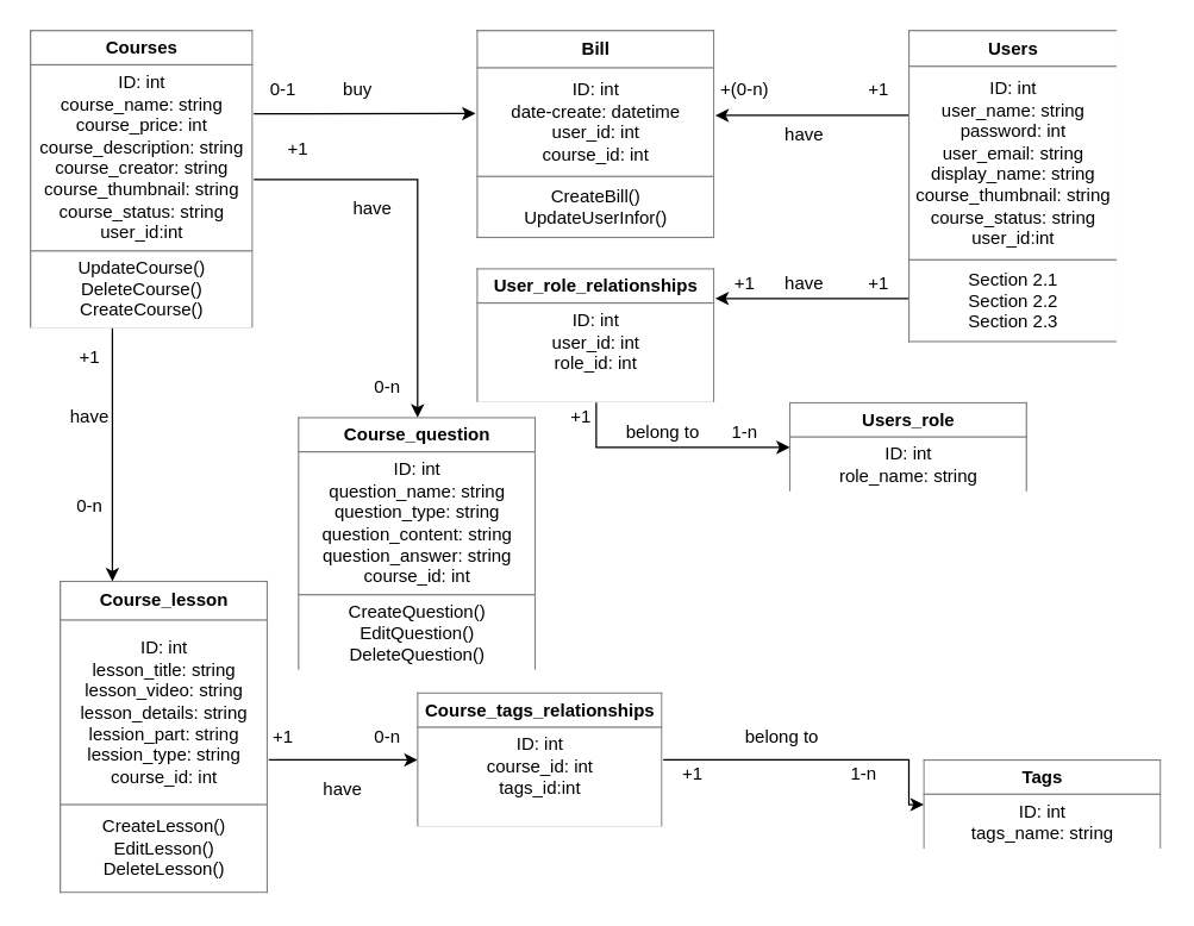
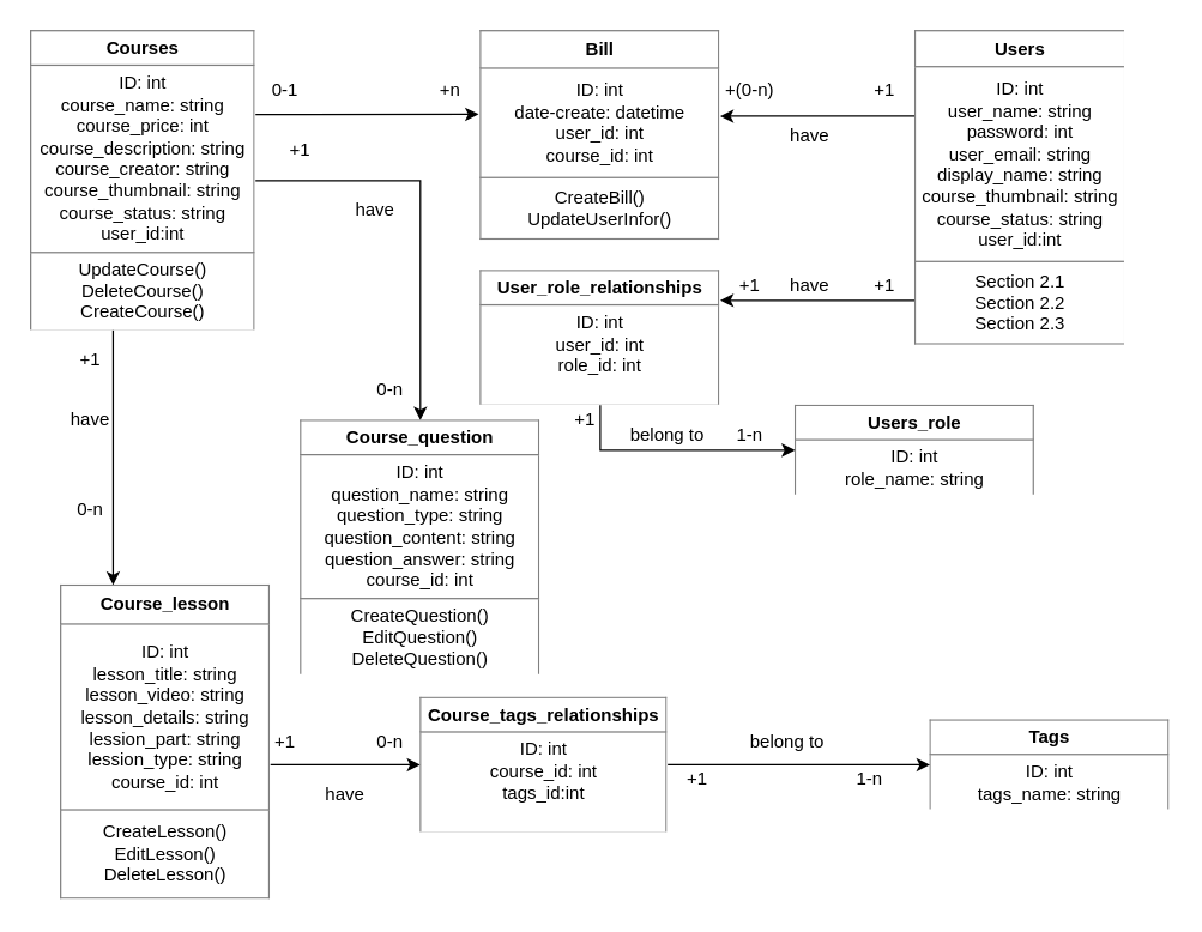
- <mxCell id="24" value="buy" style="text;html=1;strokeColor=none;fillColor=none;align=center;verticalAlign=middle;whiteSpace=wrap;rounded=0;" vertex="1" parent="1"><mxGeometry x="220" y="50" width="40" height="20" as="geometry" /></mxCell>
+ <mxCell id="20" value="+n" style="text;html=1;strokeColor=none;fillColor=none;align=center;verticalAlign=middle;whiteSpace=wrap;rounded=0;" vertex="1" parent="1"><mxGeometry x="280" y="50" width="40" height="20" as="geometry" /></mxCell>
- <mxCell id="14" value="&lt;table border=&quot;1&quot; width=&quot;100%&quot; cellpadding=&quot;4&quot; style=&quot;width: 100% ; height: 100% ; border-collapse: collapse&quot;&gt;&lt;tbody&gt;&lt;tr&gt;&lt;th align=&quot;center&quot;&gt;Tags&lt;/th&gt;&lt;/tr&gt;&lt;tr&gt;&lt;td align=&quot;center&quot;&gt;ID: int&lt;br&gt;tags_name: string&lt;br&gt;&lt;/td&gt;&lt;/tr&gt;&lt;tr&gt;&lt;td align=&quot;center&quot;&gt;&lt;br&gt;&lt;/td&gt;&lt;/tr&gt;&lt;/tbody&gt;&lt;/table&gt;" style="text;html=1;strokeColor=none;fillColor=none;overflow=fill;" vertex="1" parent="1"><mxGeometry x="620" y="510" width="160" height="60" as="geometry" /></mxCell>
+ <mxCell id="14" value="&lt;table border=&quot;1&quot; width=&quot;100%&quot; cellpadding=&quot;4&quot; style=&quot;width: 100% ; height: 100% ; border-collapse: collapse&quot;&gt;&lt;tbody&gt;&lt;tr&gt;&lt;th align=&quot;center&quot;&gt;Tags&lt;/th&gt;&lt;/tr&gt;&lt;tr&gt;&lt;td align=&quot;center&quot;&gt;ID: int&lt;br&gt;tags_name: string&lt;br&gt;&lt;/td&gt;&lt;/tr&gt;&lt;tr&gt;&lt;td align=&quot;center&quot;&gt;&lt;br&gt;&lt;/td&gt;&lt;/tr&gt;&lt;/tbody&gt;&lt;/table&gt;" style="text;html=1;strokeColor=none;fillColor=none;overflow=fill;" vertex="1" parent="1"><mxGeometry x="620" y="480" width="160" height="60" as="geometry" /></mxCell>
